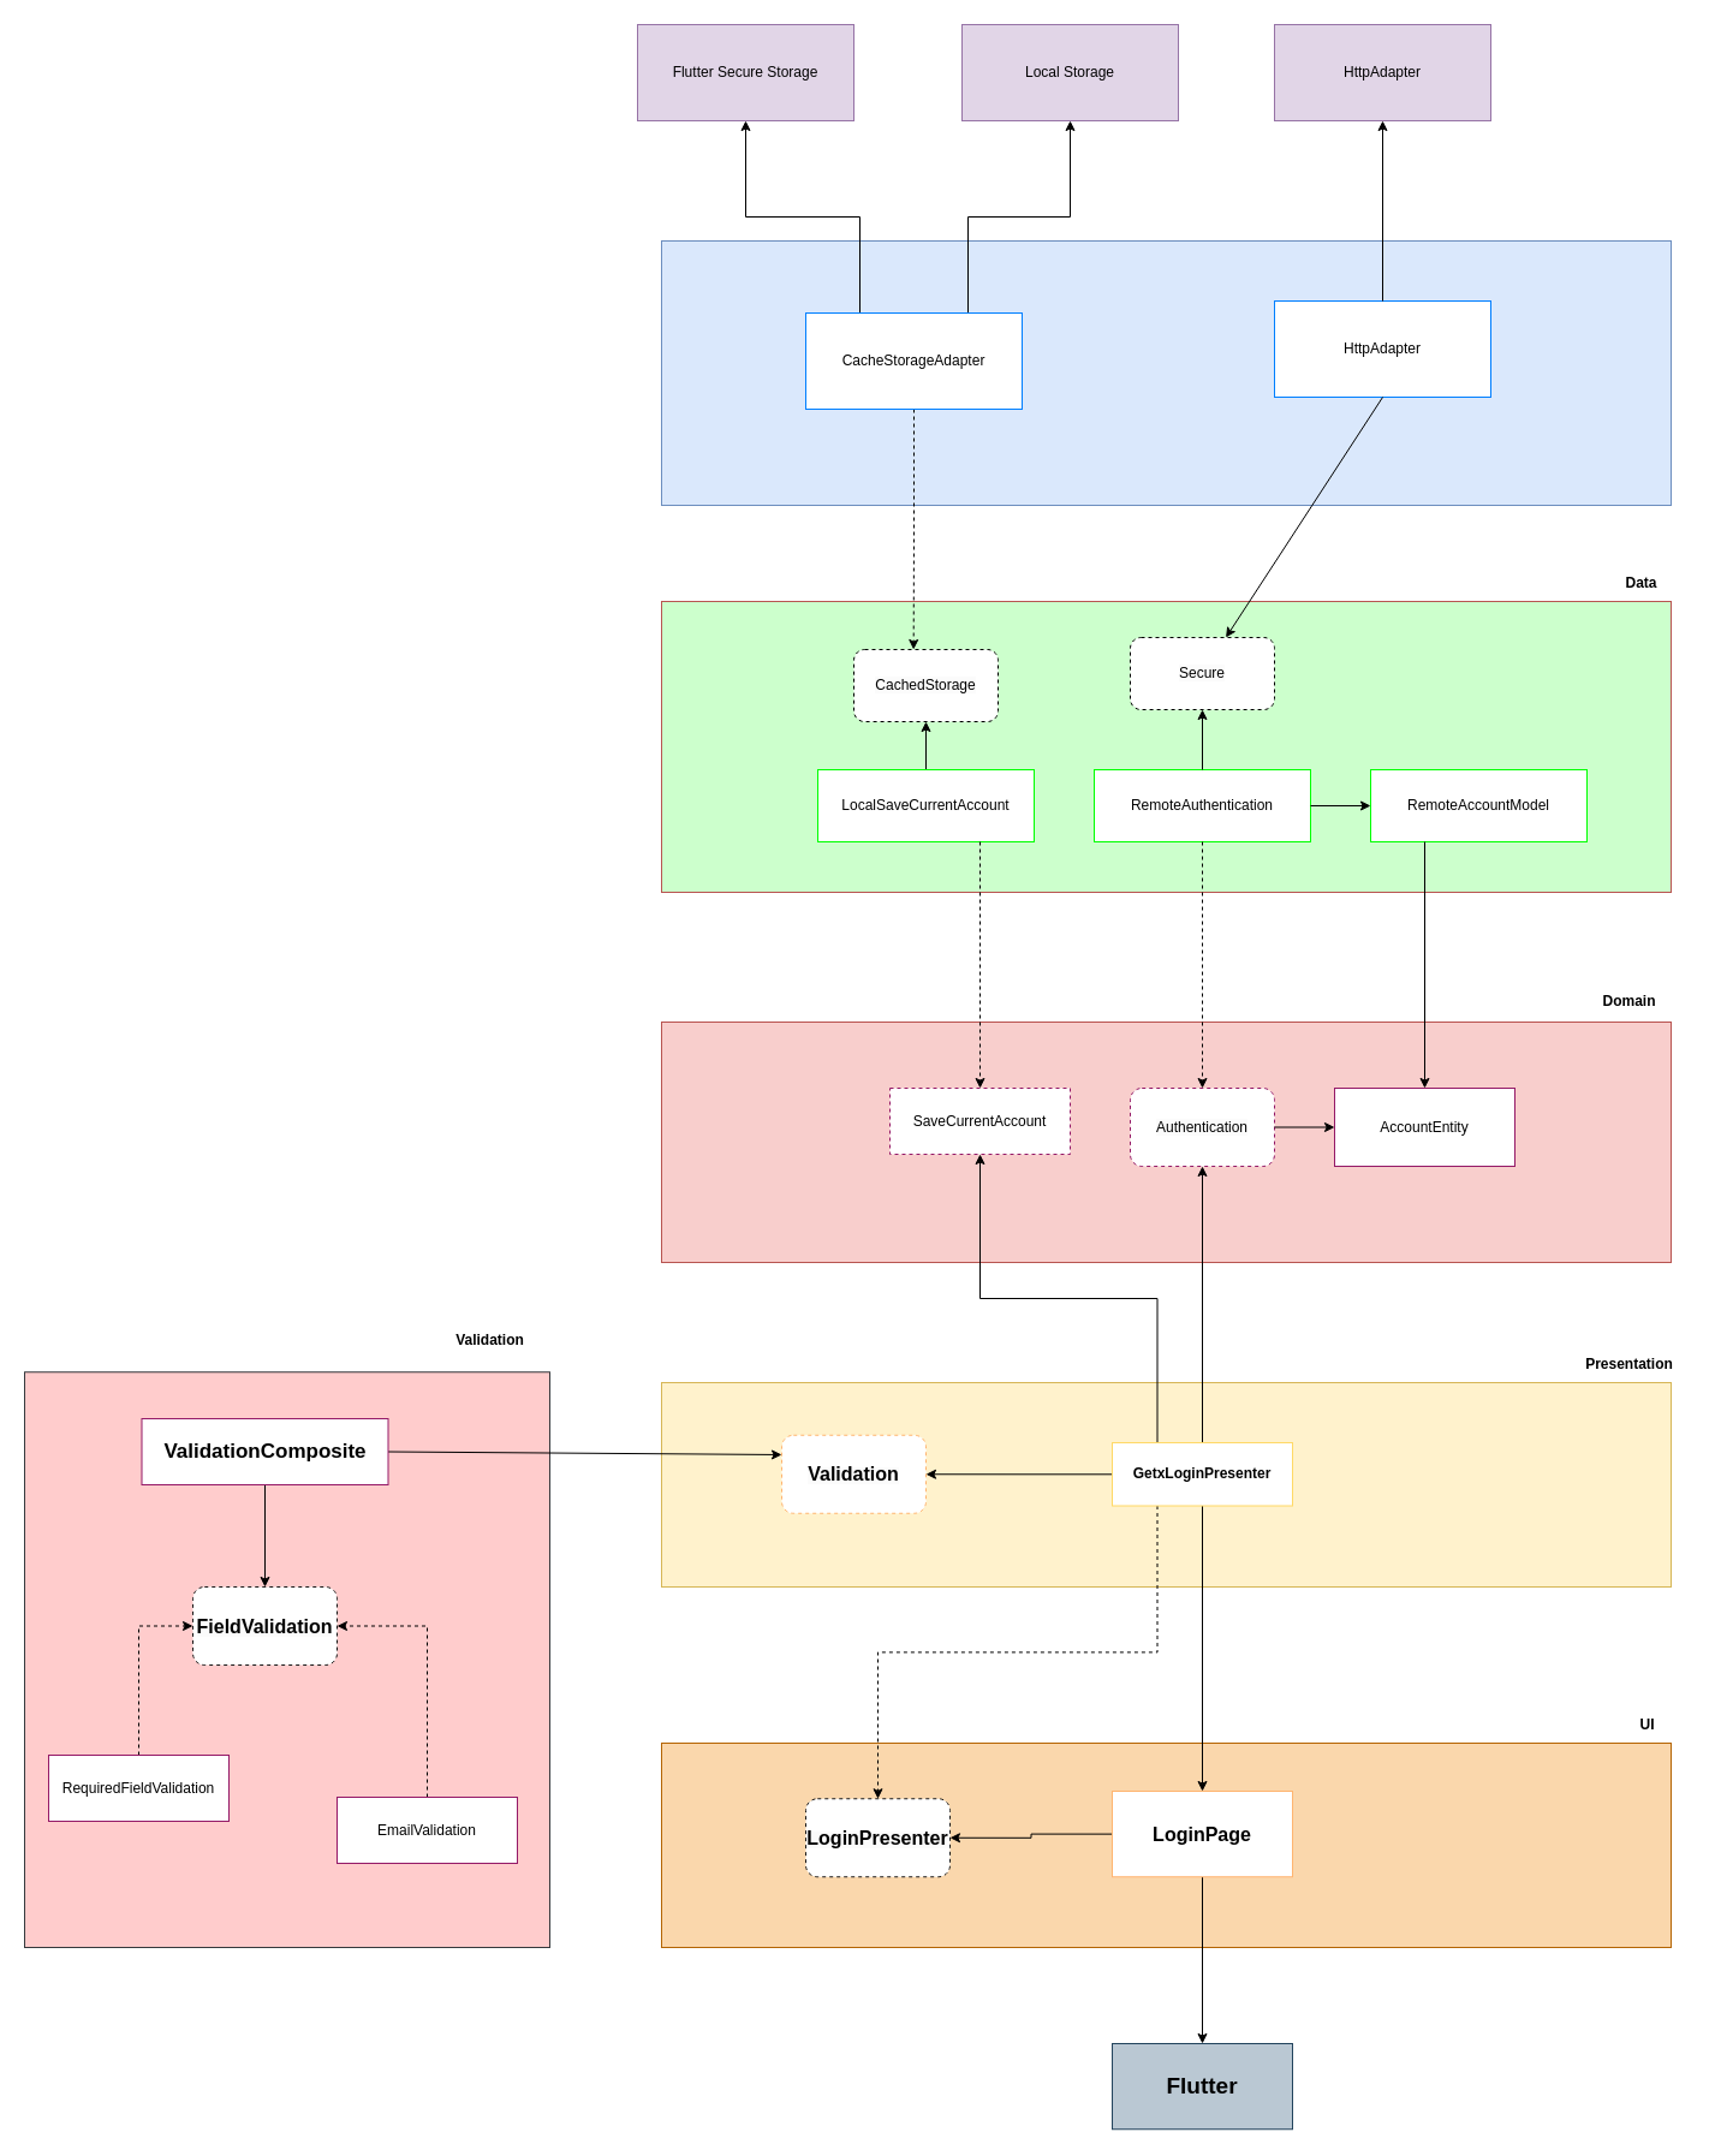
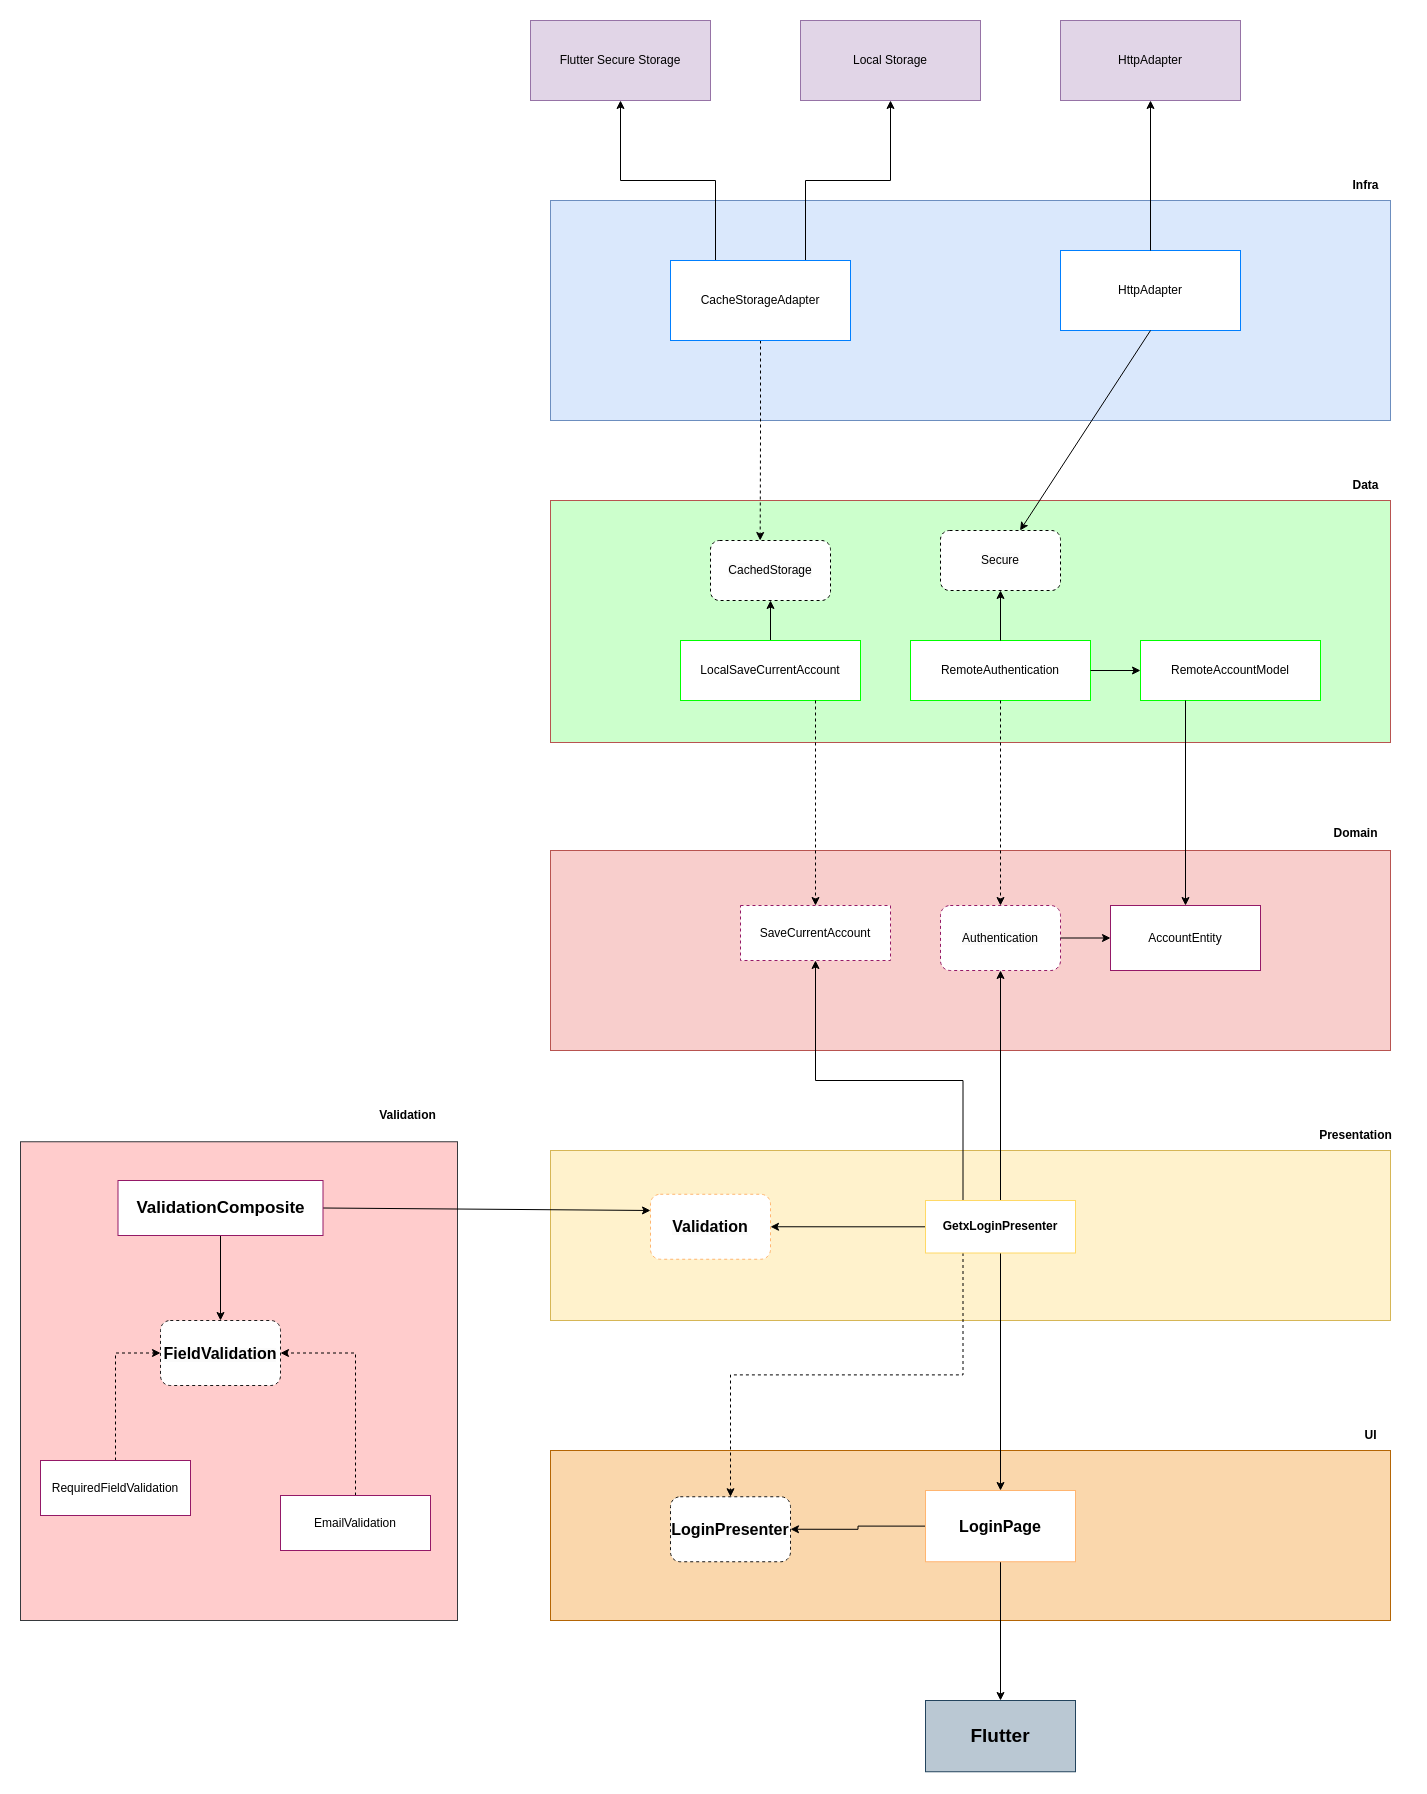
+ <mxCell id="21" value="&lt;b&gt;Infra&lt;br&gt;&lt;/b&gt;" style="text;html=1;align=center;verticalAlign=middle;resizable=0;points=[];autosize=1;strokeColor=none;fillColor=none;" parent="1" vertex="1"><mxGeometry x="1340" y="170" width="50" height="30" as="geometry" /></mxCell>
